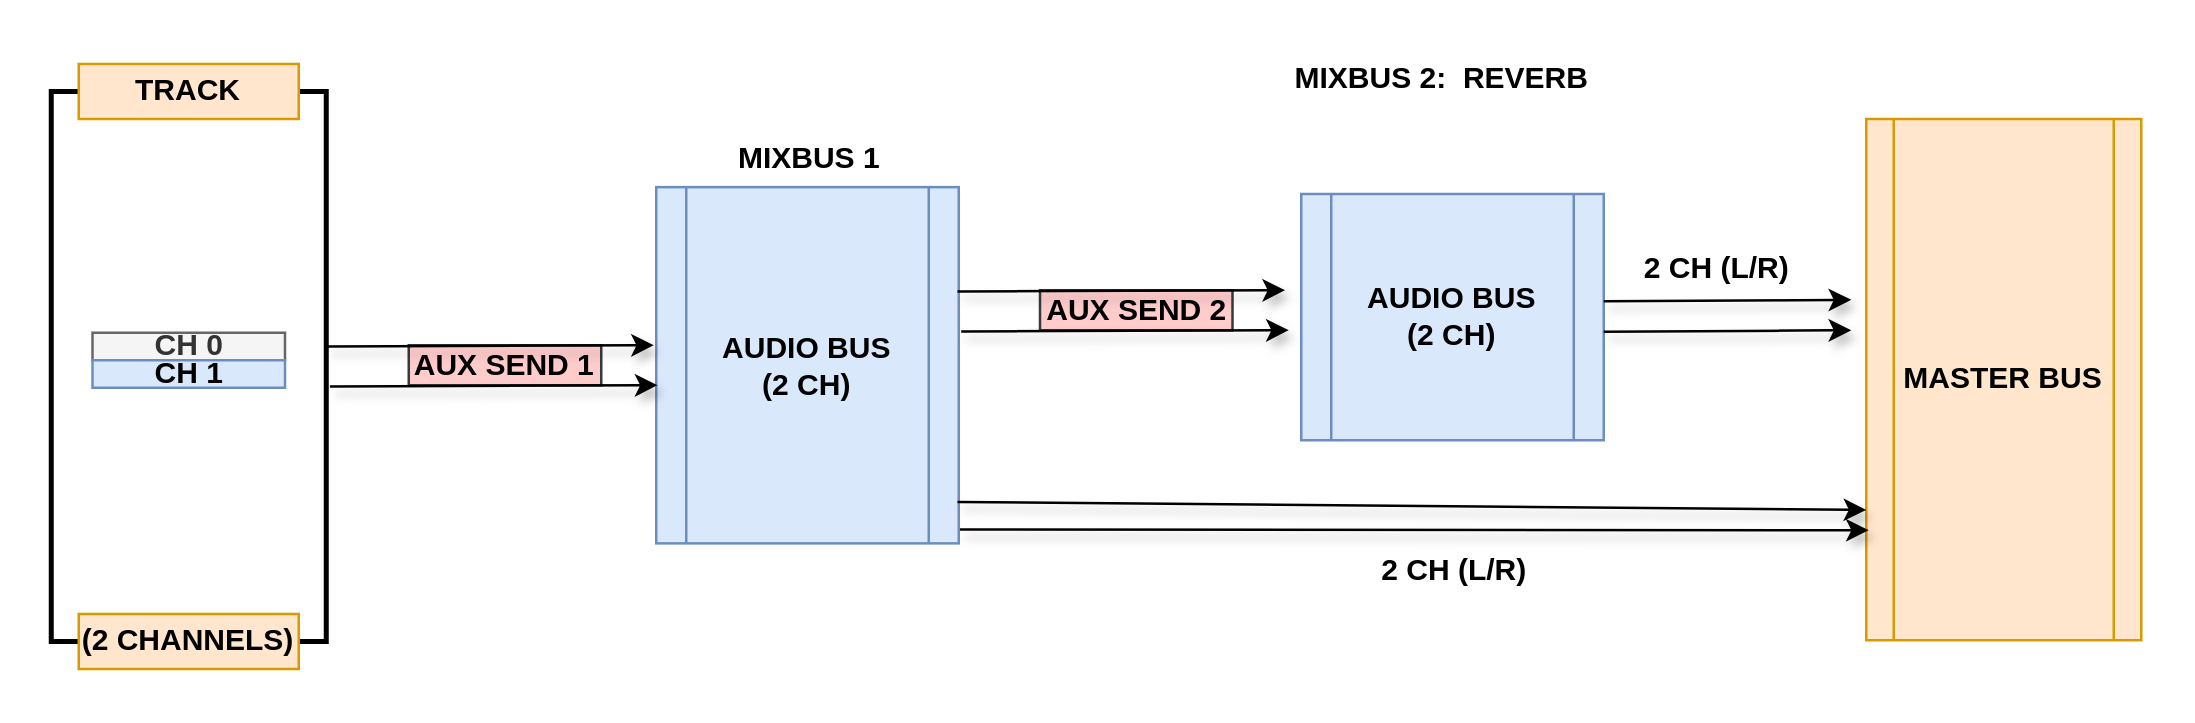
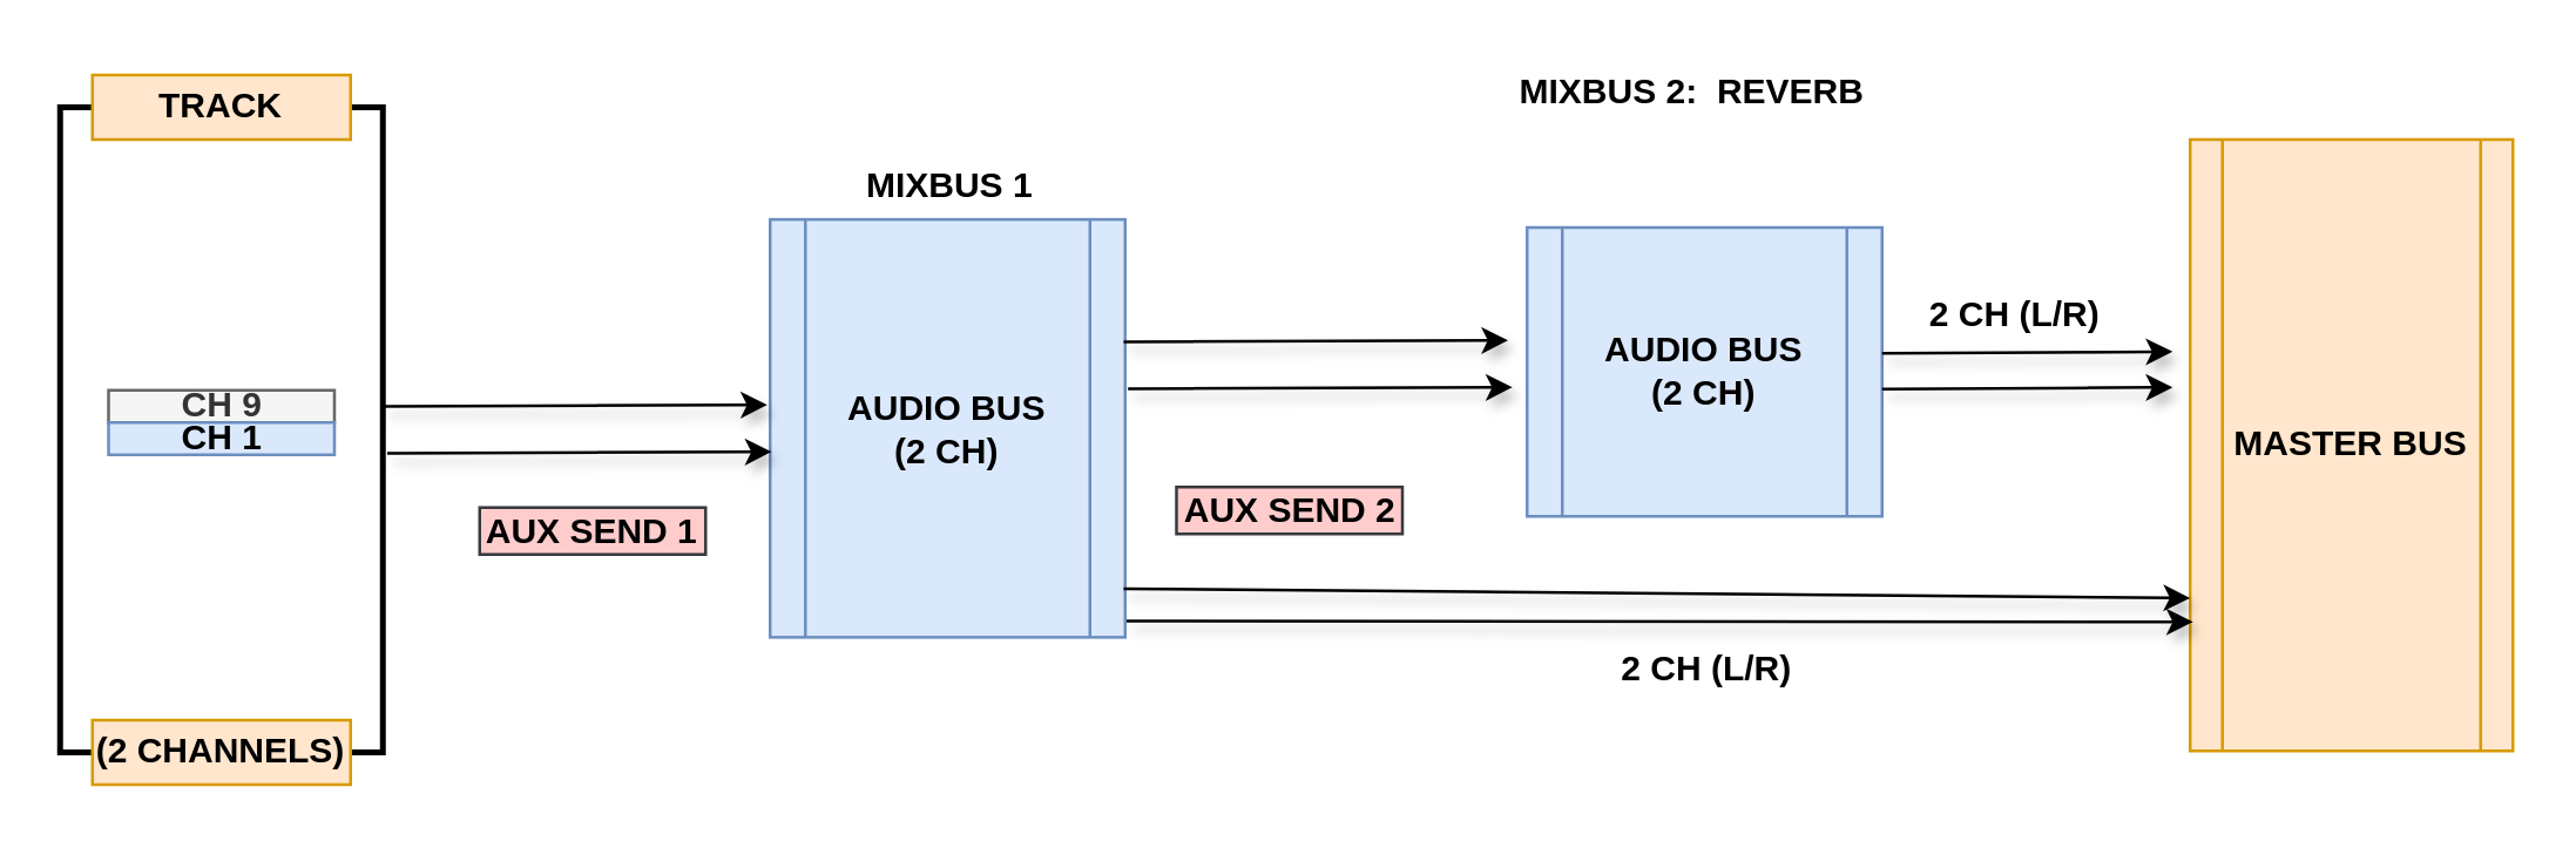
- <mxCell id="15" value="&lt;b&gt;AUX SEND 2&lt;br&gt;&lt;/b&gt;" style="rounded=0;whiteSpace=wrap;html=1;labelBackgroundColor=none;strokeColor=#36393d;fillColor=#ffcccc;" parent="1" vertex="1"><mxGeometry x="415.5" y="115.5" width="77" height="16" as="geometry" /></mxCell>
+ <mxCell id="15" value="&lt;b&gt;AUX SEND 2&lt;br&gt;&lt;/b&gt;" style="rounded=0;whiteSpace=wrap;html=1;labelBackgroundColor=none;strokeColor=#36393d;fillColor=#ffcccc;" parent="1" vertex="1"><mxGeometry x="400.5" y="165.5" width="77" height="16" as="geometry" /></mxCell>
- <mxCell id="4" value="&lt;b&gt;CH 0&lt;/b&gt;" style="rounded=0;whiteSpace=wrap;html=1;fillColor=#f5f5f5;strokeColor=#666666;fontColor=#333333;" parent="1" vertex="1"><mxGeometry x="36.5" y="132.5" width="77" height="11" as="geometry" /></mxCell>
+ <mxCell id="4" value="&lt;b&gt;CH 9&lt;/b&gt;" style="rounded=0;whiteSpace=wrap;html=1;fillColor=#f5f5f5;strokeColor=#666666;fontColor=#333333;" parent="1" vertex="1"><mxGeometry x="36.5" y="132.5" width="77" height="11" as="geometry" /></mxCell>
- <mxCell id="10" value="&lt;b&gt;AUX SEND 1&lt;/b&gt;" style="rounded=0;whiteSpace=wrap;html=1;labelBackgroundColor=none;strokeColor=#36393d;fillColor=#ffcccc;" parent="1" vertex="1"><mxGeometry x="163" y="137.5" width="77" height="16" as="geometry" /></mxCell>
+ <mxCell id="10" value="&lt;b&gt;AUX SEND 1&lt;/b&gt;" style="rounded=0;whiteSpace=wrap;html=1;labelBackgroundColor=none;strokeColor=#36393d;fillColor=#ffcccc;" parent="1" vertex="1"><mxGeometry x="163" y="172.5" width="77" height="16" as="geometry" /></mxCell>
